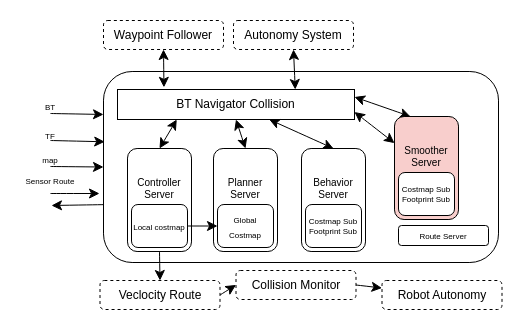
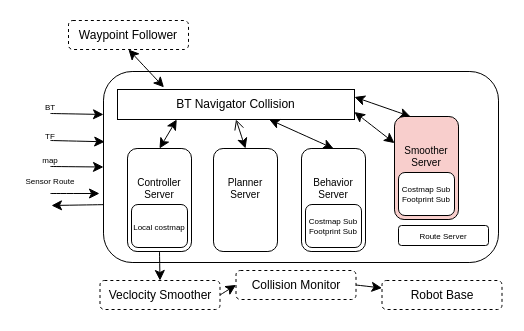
- <mxCell id="21" value="Waypoint Follower" style="rounded=1;whiteSpace=wrap;html=1;glass=0;shadow=0;dashed=1;" vertex="1" parent="1"><mxGeometry x="103" y="20" width="120" height="29" as="geometry" /></mxCell>
+ <mxCell id="21" value="Waypoint Follower" style="rounded=1;whiteSpace=wrap;html=1;glass=0;shadow=0;dashed=1;" vertex="1" parent="1"><mxGeometry x="68" y="20" width="120" height="29" as="geometry" /></mxCell>
- <mxCell id="22" value="Autonomy System" style="rounded=1;whiteSpace=wrap;html=1;glass=0;shadow=0;dashed=1;" vertex="1" parent="1"><mxGeometry x="233" y="20" width="120" height="29" as="geometry" /></mxCell>
- <mxCell id="5" style="edgeStyle=none;curved=1;rounded=0;orthogonalLoop=1;jettySize=auto;html=1;exitX=0.75;exitY=0;exitDx=0;exitDy=0;entryX=0.5;entryY=1;entryDx=0;entryDy=0;fontSize=12;startSize=8;endSize=8;startArrow=classic;startFill=1;" edge="1" parent="1" source="6" target="22"><mxGeometry relative="1" as="geometry" /></mxCell>
- <mxCell id="10" style="edgeStyle=none;curved=1;rounded=0;orthogonalLoop=1;jettySize=auto;html=1;exitX=0.5;exitY=0;exitDx=0;exitDy=0;entryX=0.5;entryY=1;entryDx=0;entryDy=0;fontSize=12;startSize=8;endSize=8;startArrow=classic;startFill=1;" edge="1" parent="1" source="11" target="6"><mxGeometry relative="1" as="geometry" /></mxCell>
+ <mxCell id="10" style="edgeStyle=none;curved=1;rounded=0;orthogonalLoop=1;jettySize=auto;html=1;exitX=0.5;exitY=0;exitDx=0;exitDy=0;entryX=0.5;entryY=1;entryDx=0;entryDy=0;fontSize=12;startSize=8;endSize=8;startArrow=classic;startFill=1;endArrow=open;" edge="1" parent="1" source="11" target="6"><mxGeometry relative="1" as="geometry" /></mxCell>
- <mxCell id="29" style="edgeStyle=none;curved=1;rounded=0;orthogonalLoop=1;jettySize=auto;html=1;exitX=1;exitY=0.5;exitDx=0;exitDy=0;entryX=0;entryY=0.5;entryDx=0;entryDy=0;fontSize=12;startSize=8;endSize=8;" edge="1" parent="1" source="9" target="12"><mxGeometry relative="1" as="geometry" /></mxCell>
- <mxCell id="12" value="&lt;font style=&quot;font-size: 8px;&quot;&gt;Global Costmap&lt;/font&gt;" style="rounded=1;whiteSpace=wrap;html=1;" vertex="1" parent="1"><mxGeometry x="217" y="204" width="56" height="43" as="geometry" /></mxCell>
- <mxCell id="24" value="Veclocity Route" style="rounded=1;whiteSpace=wrap;html=1;glass=0;shadow=0;dashed=1;" vertex="1" parent="1"><mxGeometry x="99.5" y="280" width="120" height="29" as="geometry" /></mxCell>
+ <mxCell id="24" value="Veclocity Smoother" style="rounded=1;whiteSpace=wrap;html=1;glass=0;shadow=0;dashed=1;" vertex="1" parent="1"><mxGeometry x="99.5" y="280" width="120" height="29" as="geometry" /></mxCell>
- <mxCell id="27" value="Robot Autonomy" style="rounded=1;whiteSpace=wrap;html=1;glass=0;shadow=0;dashed=1;" vertex="1" parent="1"><mxGeometry x="381.5" y="280" width="120" height="29" as="geometry" /></mxCell>
+ <mxCell id="27" value="Robot Base" style="rounded=1;whiteSpace=wrap;html=1;glass=0;shadow=0;dashed=1;" vertex="1" parent="1"><mxGeometry x="381.5" y="280" width="120" height="29" as="geometry" /></mxCell>
